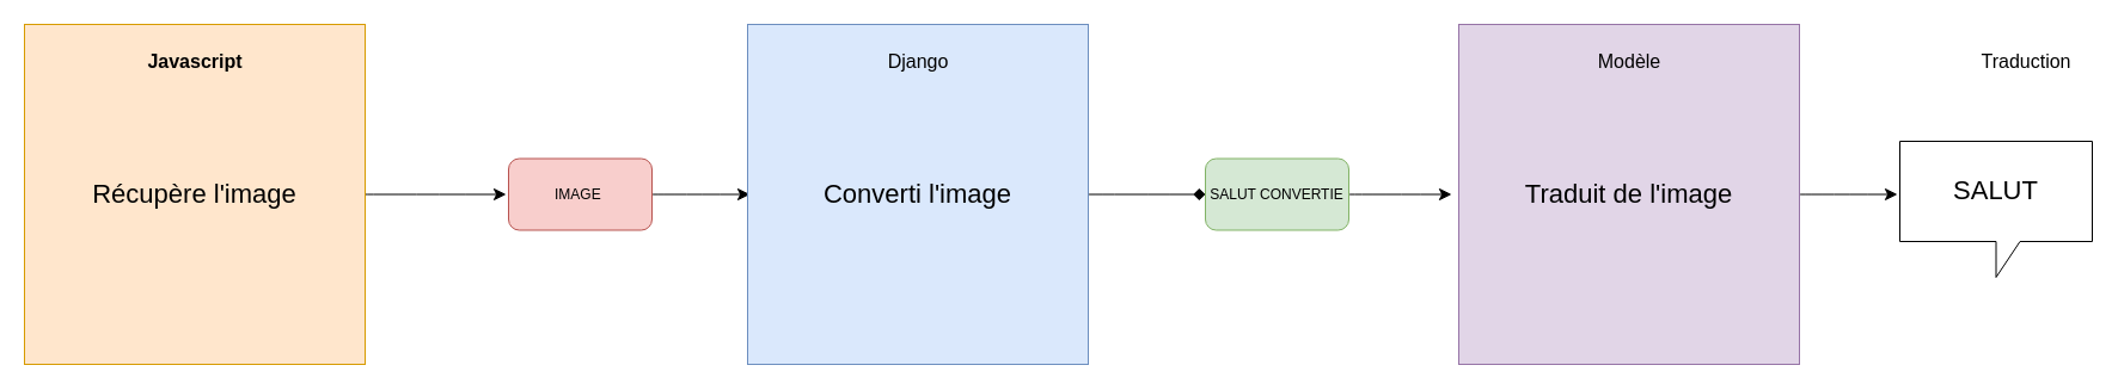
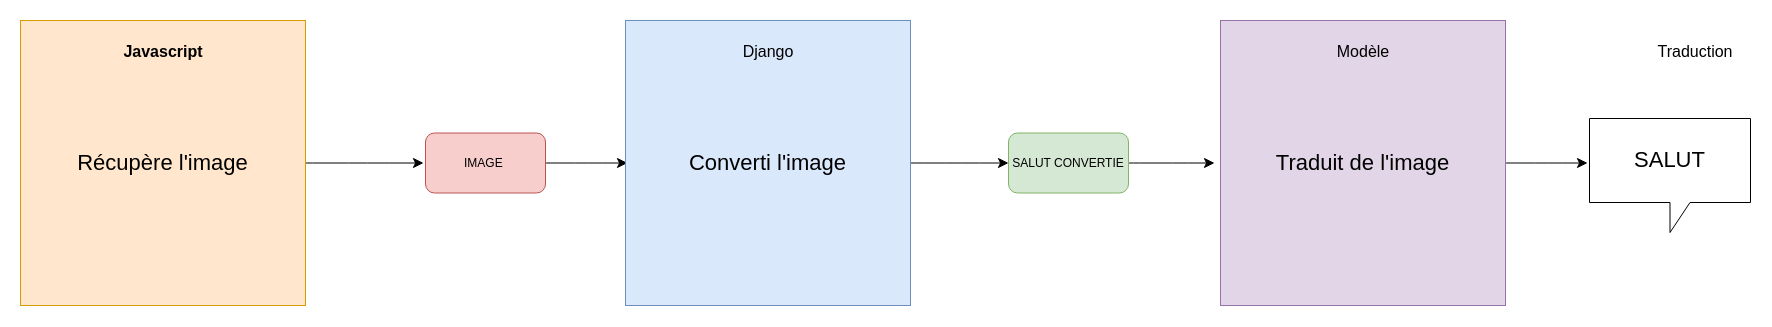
- <mxCell id="7" style="edgeStyle=none;curved=1;rounded=0;orthogonalLoop=1;jettySize=auto;html=1;entryX=0;entryY=0.5;entryDx=0;entryDy=0;fontSize=12;startSize=8;endSize=8;endArrow=diamond;" edge="1" parent="1" source="8" target="11"><mxGeometry relative="1" as="geometry" /></mxCell>
+ <mxCell id="7" style="edgeStyle=none;curved=1;rounded=0;orthogonalLoop=1;jettySize=auto;html=1;entryX=0;entryY=0.5;entryDx=0;entryDy=0;fontSize=12;startSize=8;endSize=8;" edge="1" parent="1" source="8" target="11"><mxGeometry relative="1" as="geometry" /></mxCell>
